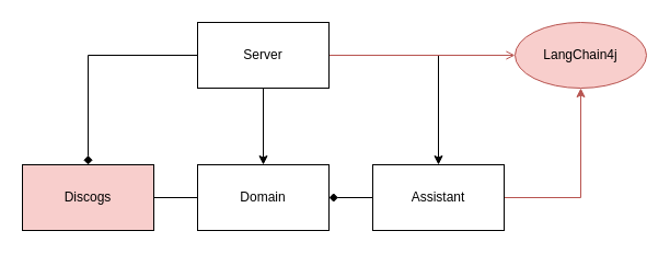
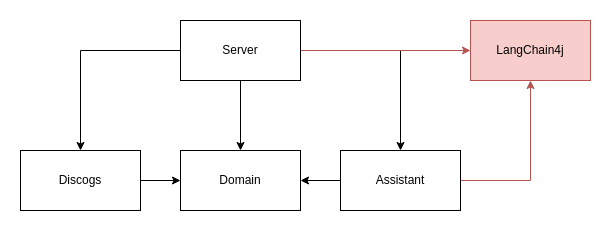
- <mxCell id="5" style="edgeStyle=orthogonalEdgeStyle;rounded=0;orthogonalLoop=1;jettySize=auto;html=1;entryX=0;entryY=0.5;entryDx=0;entryDy=0;fillColor=#f8cecc;strokeColor=#b85450;endArrow=open;" edge="1" parent="1" source="6" target="13"><mxGeometry relative="1" as="geometry" /></mxCell>
+ <mxCell id="5" style="edgeStyle=orthogonalEdgeStyle;rounded=0;orthogonalLoop=1;jettySize=auto;html=1;entryX=0;entryY=0.5;entryDx=0;entryDy=0;fillColor=#f8cecc;strokeColor=#b85450;" edge="1" parent="1" source="6" target="13"><mxGeometry relative="1" as="geometry" /></mxCell>
- <mxCell id="13" value="LangChain4j" style="ellipse;whiteSpace=wrap;html=1;fillColor=#f8cecc;strokeColor=#b85450;" vertex="1" parent="1"><mxGeometry x="470" y="20" width="120" height="60" as="geometry" /></mxCell>
+ <mxCell id="13" value="LangChain4j" style="rounded=0;whiteSpace=wrap;html=1;fillColor=#f8cecc;strokeColor=#b85450;" vertex="1" parent="1"><mxGeometry x="470" y="20" width="120" height="60" as="geometry" /></mxCell>
- <mxCell id="2" style="edgeStyle=orthogonalEdgeStyle;rounded=0;orthogonalLoop=1;jettySize=auto;html=1;endArrow=diamond;" edge="1" parent="1" source="6" target="8"><mxGeometry relative="1" as="geometry" /></mxCell>
+ <mxCell id="2" style="edgeStyle=orthogonalEdgeStyle;rounded=0;orthogonalLoop=1;jettySize=auto;html=1;" edge="1" parent="1" source="6" target="8"><mxGeometry relative="1" as="geometry" /></mxCell>
- <mxCell id="8" value="Discogs" style="rounded=0;whiteSpace=wrap;html=1;fillColor=#f8cecc;" vertex="1" parent="1"><mxGeometry x="20" y="150" width="120" height="60" as="geometry" /></mxCell>
+ <mxCell id="8" value="Discogs" style="rounded=0;whiteSpace=wrap;html=1;" vertex="1" parent="1"><mxGeometry x="20" y="150" width="120" height="60" as="geometry" /></mxCell>
- <mxCell id="7" style="edgeStyle=orthogonalEdgeStyle;rounded=0;orthogonalLoop=1;jettySize=auto;html=1;entryX=0;entryY=0.5;entryDx=0;entryDy=0;endArrow=none;" edge="1" parent="1" source="8" target="9"><mxGeometry relative="1" as="geometry" /></mxCell>
+ <mxCell id="7" style="edgeStyle=orthogonalEdgeStyle;rounded=0;orthogonalLoop=1;jettySize=auto;html=1;entryX=0;entryY=0.5;entryDx=0;entryDy=0;" edge="1" parent="1" source="8" target="9"><mxGeometry relative="1" as="geometry" /></mxCell>
- <mxCell id="10" style="edgeStyle=orthogonalEdgeStyle;rounded=0;orthogonalLoop=1;jettySize=auto;html=1;entryX=1;entryY=0.5;entryDx=0;entryDy=0;endArrow=diamond;" edge="1" parent="1" source="12" target="9"><mxGeometry relative="1" as="geometry" /></mxCell>
+ <mxCell id="10" style="edgeStyle=orthogonalEdgeStyle;rounded=0;orthogonalLoop=1;jettySize=auto;html=1;entryX=1;entryY=0.5;entryDx=0;entryDy=0;" edge="1" parent="1" source="12" target="9"><mxGeometry relative="1" as="geometry" /></mxCell>
